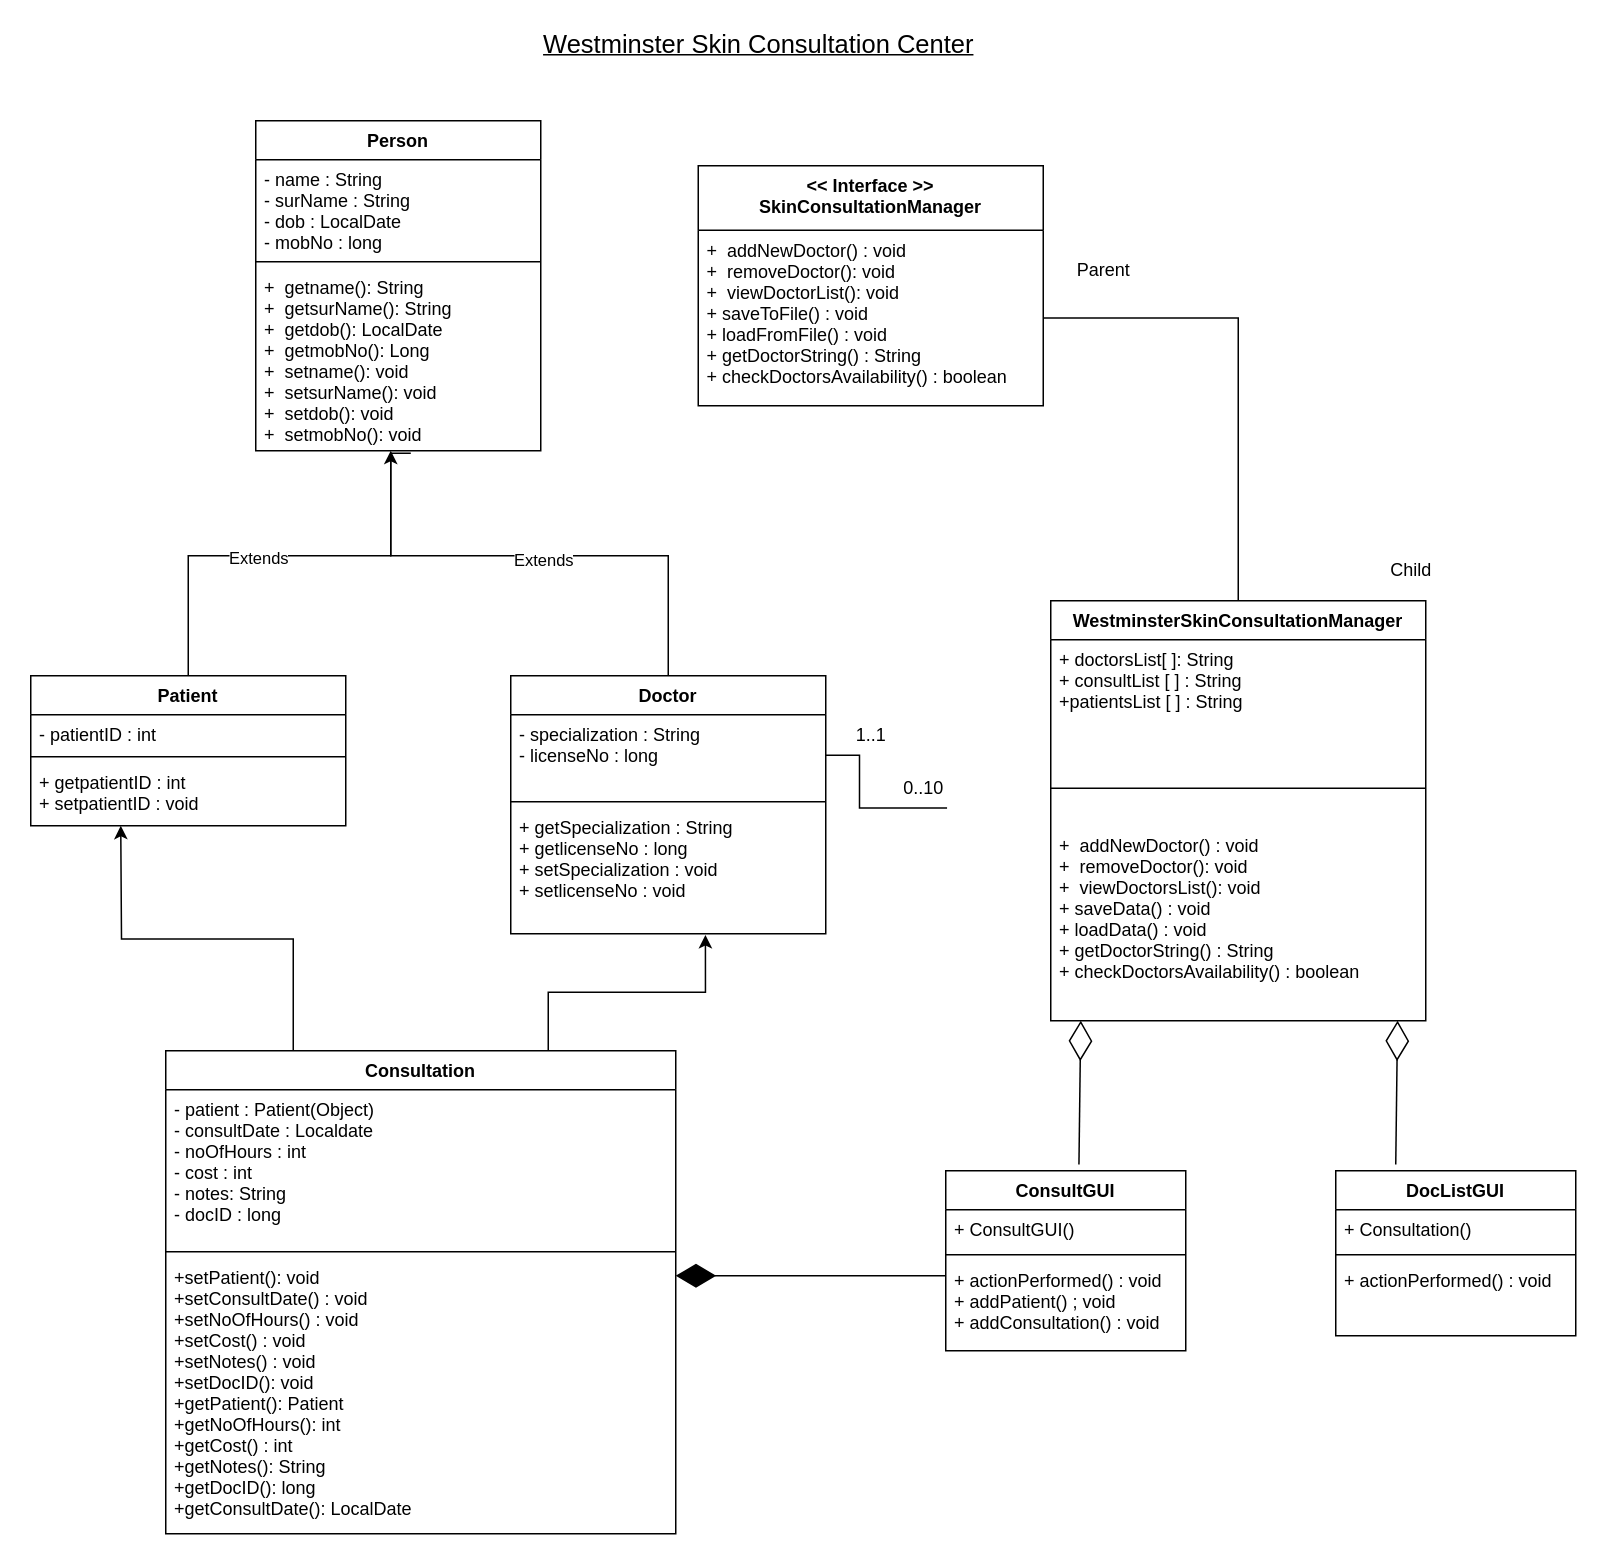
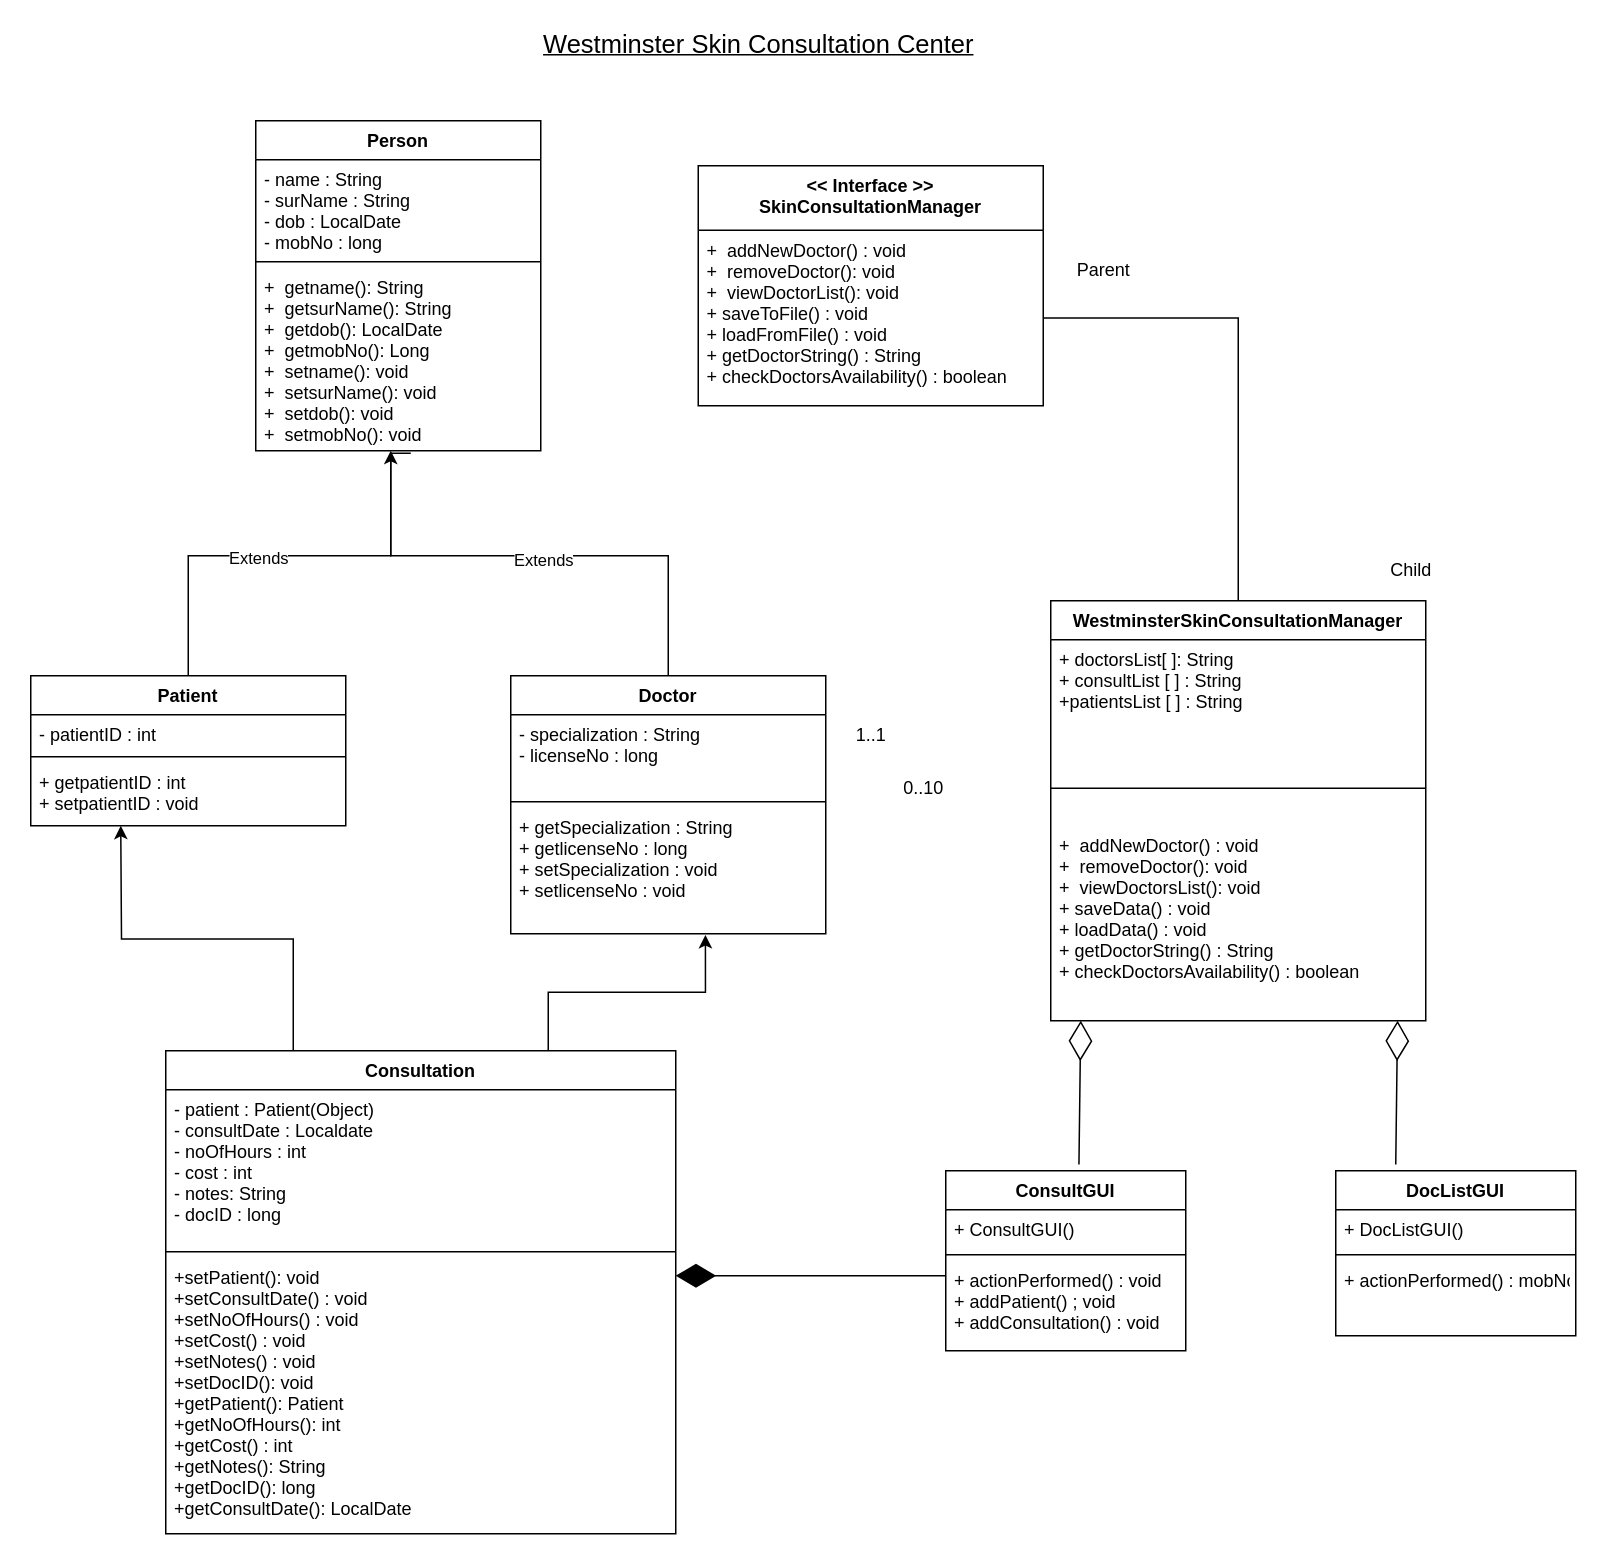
- <mxCell id="28" style="edgeStyle=orthogonalEdgeStyle;rounded=0;orthogonalLoop=1;jettySize=auto;html=1;endArrow=none;endFill=0;entryX=0.897;entryY=1.162;entryDx=0;entryDy=0;entryPerimeter=0;" parent="1" source="15" target="30" edge="1"><mxGeometry relative="1" as="geometry"><mxPoint x="820" y="503" as="targetPoint" /></mxGeometry></mxCell>
- <mxCell id="38" value="+ Consultation()&#10;" style="text;strokeColor=none;fillColor=none;align=left;verticalAlign=top;spacingLeft=4;spacingRight=4;overflow=hidden;rotatable=0;points=[[0,0.5],[1,0.5]];portConstraint=eastwest;" parent="37" vertex="1"><mxGeometry y="26" width="160" height="26" as="geometry" /></mxCell>
+ <mxCell id="38" value="+ DocListGUI()&#10;" style="text;strokeColor=none;fillColor=none;align=left;verticalAlign=top;spacingLeft=4;spacingRight=4;overflow=hidden;rotatable=0;points=[[0,0.5],[1,0.5]];portConstraint=eastwest;" parent="37" vertex="1"><mxGeometry y="26" width="160" height="26" as="geometry" /></mxCell>
- <mxCell id="40" value="+ actionPerformed() : void" style="text;strokeColor=none;fillColor=none;align=left;verticalAlign=top;spacingLeft=4;spacingRight=4;overflow=hidden;rotatable=0;points=[[0,0.5],[1,0.5]];portConstraint=eastwest;" parent="37" vertex="1"><mxGeometry y="60" width="160" height="50" as="geometry" /></mxCell>
+ <mxCell id="40" value="+ actionPerformed() : mobNo" style="text;strokeColor=none;fillColor=none;align=left;verticalAlign=top;spacingLeft=4;spacingRight=4;overflow=hidden;rotatable=0;points=[[0,0.5],[1,0.5]];portConstraint=eastwest;" parent="37" vertex="1"><mxGeometry y="60" width="160" height="50" as="geometry" /></mxCell>
